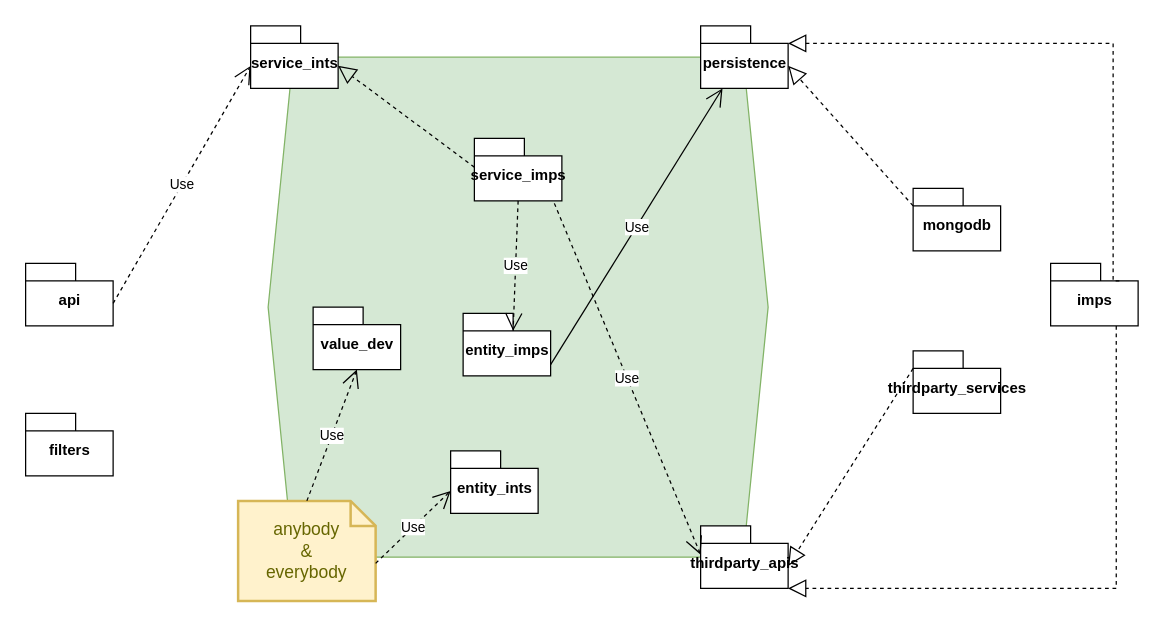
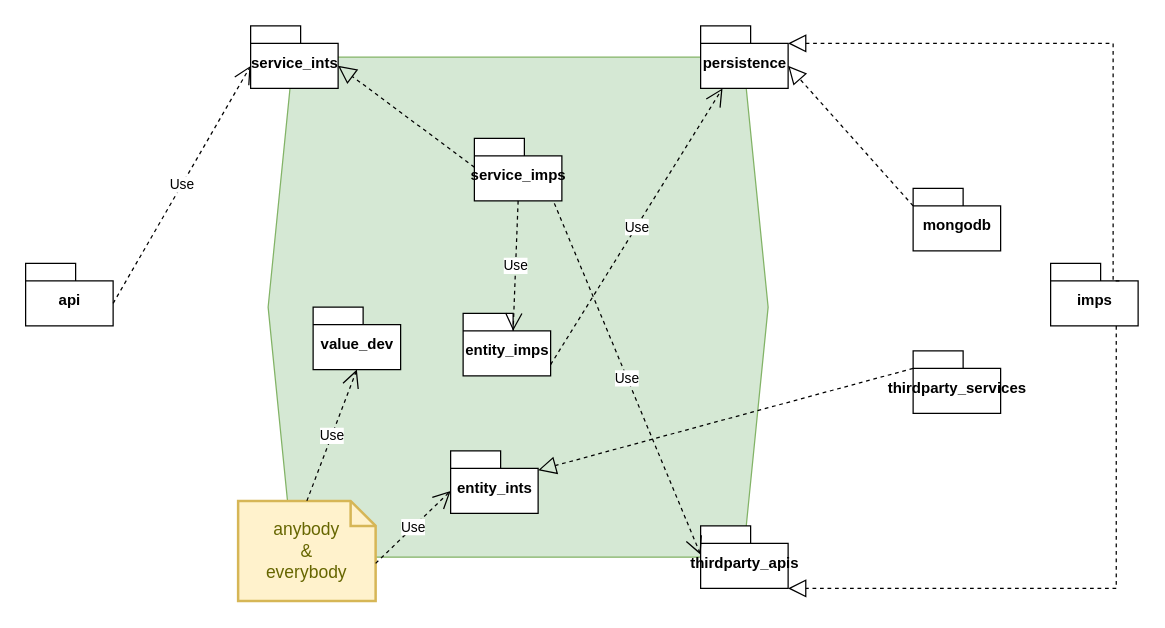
- <mxCell id="26" value="Use" style="endArrow=open;endSize=12;dashed=0;html=1;exitX=0;exitY=0;exitDx=70;exitDy=41;exitPerimeter=0;entryX=0.25;entryY=1;entryDx=0;entryDy=0;entryPerimeter=0;" edge="1" parent="1" source="7" target="10"><mxGeometry width="160" relative="1" as="geometry"><mxPoint x="380" y="220" as="sourcePoint" /><mxPoint x="540" y="220" as="targetPoint" /></mxGeometry></mxCell>
+ <mxCell id="26" value="Use" style="endArrow=open;endSize=12;dashed=1;html=1;exitX=0;exitY=0;exitDx=70;exitDy=41;exitPerimeter=0;entryX=0.25;entryY=1;entryDx=0;entryDy=0;entryPerimeter=0;" edge="1" parent="1" source="7" target="10"><mxGeometry width="160" relative="1" as="geometry"><mxPoint x="380" y="220" as="sourcePoint" /><mxPoint x="540" y="220" as="targetPoint" /></mxGeometry></mxCell>
- <mxCell id="20" value="&lt;div&gt;filters&lt;/div&gt;" style="shape=folder;fontStyle=1;spacingTop=10;tabWidth=40;tabHeight=14;tabPosition=left;html=1;" parent="1" vertex="1"><mxGeometry x="20" y="330" width="70" height="50" as="geometry" /></mxCell>
- <mxCell id="16" value="" style="endArrow=block;dashed=1;endFill=0;endSize=12;html=1;entryX=0;entryY=0;entryDx=70;entryDy=32;entryPerimeter=0;exitX=0;exitY=0;exitDx=0;exitDy=14;exitPerimeter=0;" parent="1" source="13" target="14" edge="1"><mxGeometry width="160" relative="1" as="geometry"><mxPoint x="310" y="290" as="sourcePoint" /><mxPoint x="470" y="290" as="targetPoint" /></mxGeometry></mxCell>
+ <mxCell id="16" value="" style="endArrow=block;dashed=1;endFill=0;endSize=12;html=1;exitX=0;exitY=0;exitDx=0;exitDy=14;exitPerimeter=0;" parent="1" source="13" target="24" edge="1"><mxGeometry width="160" relative="1" as="geometry"><mxPoint x="310" y="290" as="sourcePoint" /><mxPoint x="470" y="290" as="targetPoint" /></mxGeometry></mxCell>
